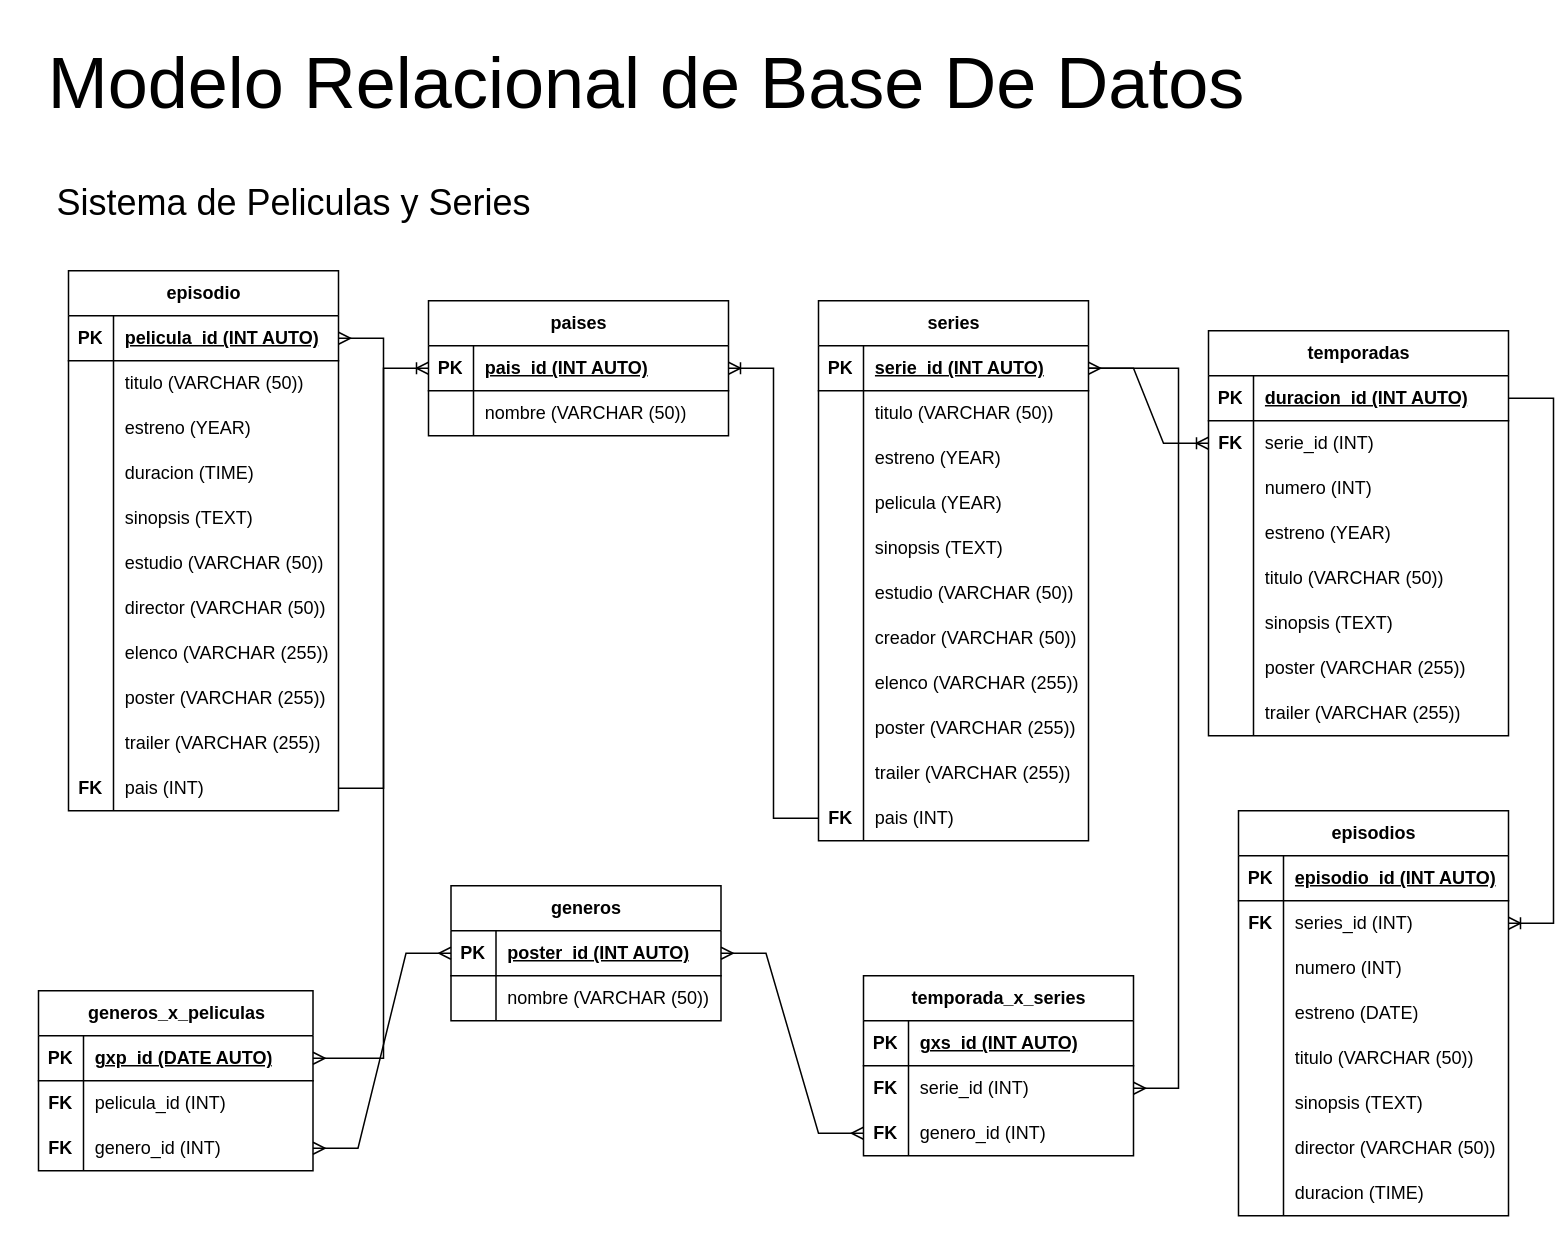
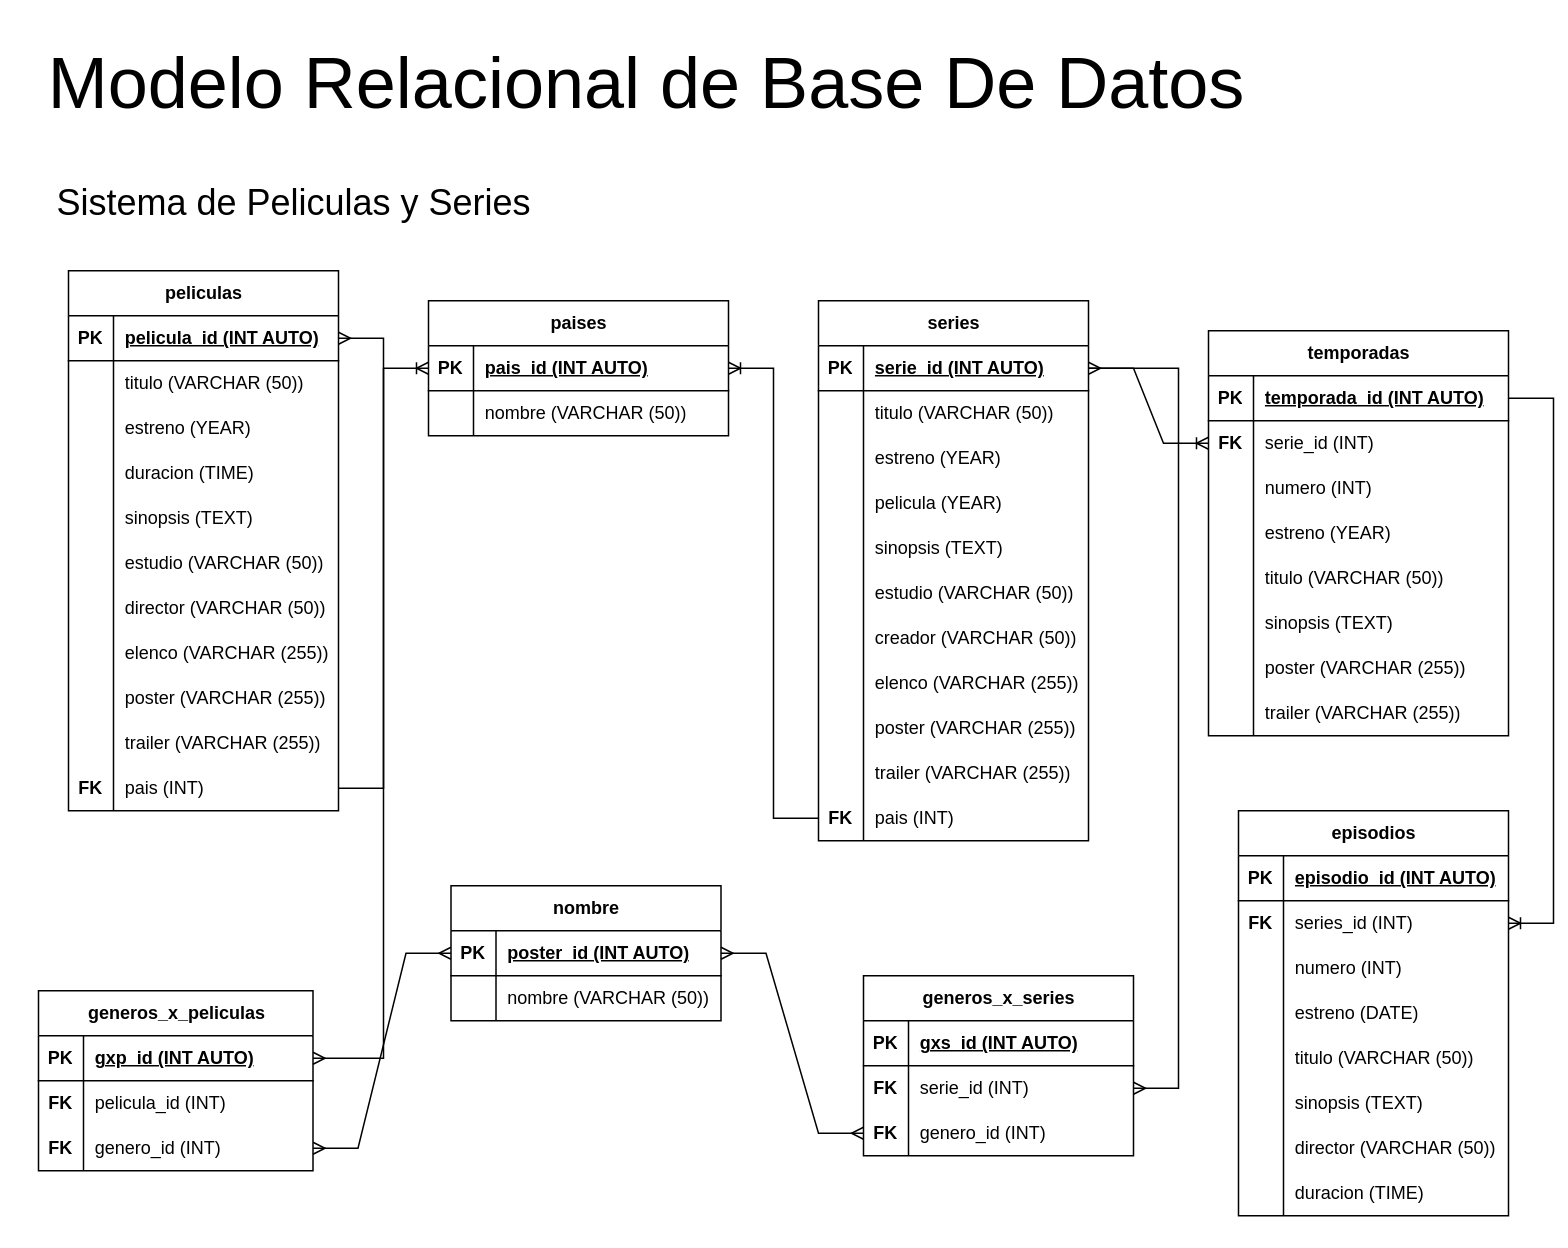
- <mxCell id="2" value="episodio" style="shape=table;startSize=30;container=1;collapsible=1;childLayout=tableLayout;fixedRows=1;rowLines=0;fontStyle=1;align=center;resizeLast=1;html=1;" vertex="1" parent="1"><mxGeometry x="45" width="180" height="360" as="geometry" y="180" /></mxCell>
+ <mxCell id="2" value="peliculas" style="shape=table;startSize=30;container=1;collapsible=1;childLayout=tableLayout;fixedRows=1;rowLines=0;fontStyle=1;align=center;resizeLast=1;html=1;" vertex="1" parent="1"><mxGeometry x="45" width="180" height="360" as="geometry" y="180" /></mxCell>
- <mxCell id="73" value="duracion_id (INT AUTO)" style="shape=partialRectangle;connectable=0;fillColor=none;top=0;left=0;bottom=0;right=0;align=left;spacingLeft=6;fontStyle=5;overflow=hidden;whiteSpace=wrap;html=1;" vertex="1" parent="71"><mxGeometry x="30" width="170" height="30" as="geometry"><mxRectangle width="170" height="30" as="alternateBounds" /></mxGeometry></mxCell>
+ <mxCell id="73" value="temporada_id (INT AUTO)" style="shape=partialRectangle;connectable=0;fillColor=none;top=0;left=0;bottom=0;right=0;align=left;spacingLeft=6;fontStyle=5;overflow=hidden;whiteSpace=wrap;html=1;" vertex="1" parent="71"><mxGeometry x="30" width="170" height="30" as="geometry"><mxRectangle width="170" height="30" as="alternateBounds" /></mxGeometry></mxCell>
- <mxCell id="127" value="generos" style="shape=table;startSize=30;container=1;collapsible=1;childLayout=tableLayout;fixedRows=1;rowLines=0;fontStyle=1;align=center;resizeLast=1;html=1;" vertex="1" parent="1"><mxGeometry x="300" y="590" width="180" height="90" as="geometry" /></mxCell>
+ <mxCell id="127" value="nombre" style="shape=table;startSize=30;container=1;collapsible=1;childLayout=tableLayout;fixedRows=1;rowLines=0;fontStyle=1;align=center;resizeLast=1;html=1;" vertex="1" parent="1"><mxGeometry x="300" y="590" width="180" height="90" as="geometry" /></mxCell>
- <mxCell id="134" value="temporada_x_series" style="shape=table;startSize=30;container=1;collapsible=1;childLayout=tableLayout;fixedRows=1;rowLines=0;fontStyle=1;align=center;resizeLast=1;html=1;" vertex="1" parent="1"><mxGeometry x="575" y="650" width="180" height="120" as="geometry" /></mxCell>
+ <mxCell id="134" value="generos_x_series" style="shape=table;startSize=30;container=1;collapsible=1;childLayout=tableLayout;fixedRows=1;rowLines=0;fontStyle=1;align=center;resizeLast=1;html=1;" vertex="1" parent="1"><mxGeometry x="575" y="650" width="180" height="120" as="geometry" /></mxCell>
- <mxCell id="147" value="gxp_id (DATE AUTO)" style="shape=partialRectangle;connectable=0;fillColor=none;top=0;left=0;bottom=0;right=0;align=left;spacingLeft=6;fontStyle=5;overflow=hidden;whiteSpace=wrap;html=1;" vertex="1" parent="145"><mxGeometry x="30" width="153" height="30" as="geometry"><mxRectangle width="153" height="30" as="alternateBounds" /></mxGeometry></mxCell>
+ <mxCell id="147" value="gxp_id (INT AUTO)" style="shape=partialRectangle;connectable=0;fillColor=none;top=0;left=0;bottom=0;right=0;align=left;spacingLeft=6;fontStyle=5;overflow=hidden;whiteSpace=wrap;html=1;" vertex="1" parent="145"><mxGeometry x="30" width="153" height="30" as="geometry"><mxRectangle width="153" height="30" as="alternateBounds" /></mxGeometry></mxCell>
